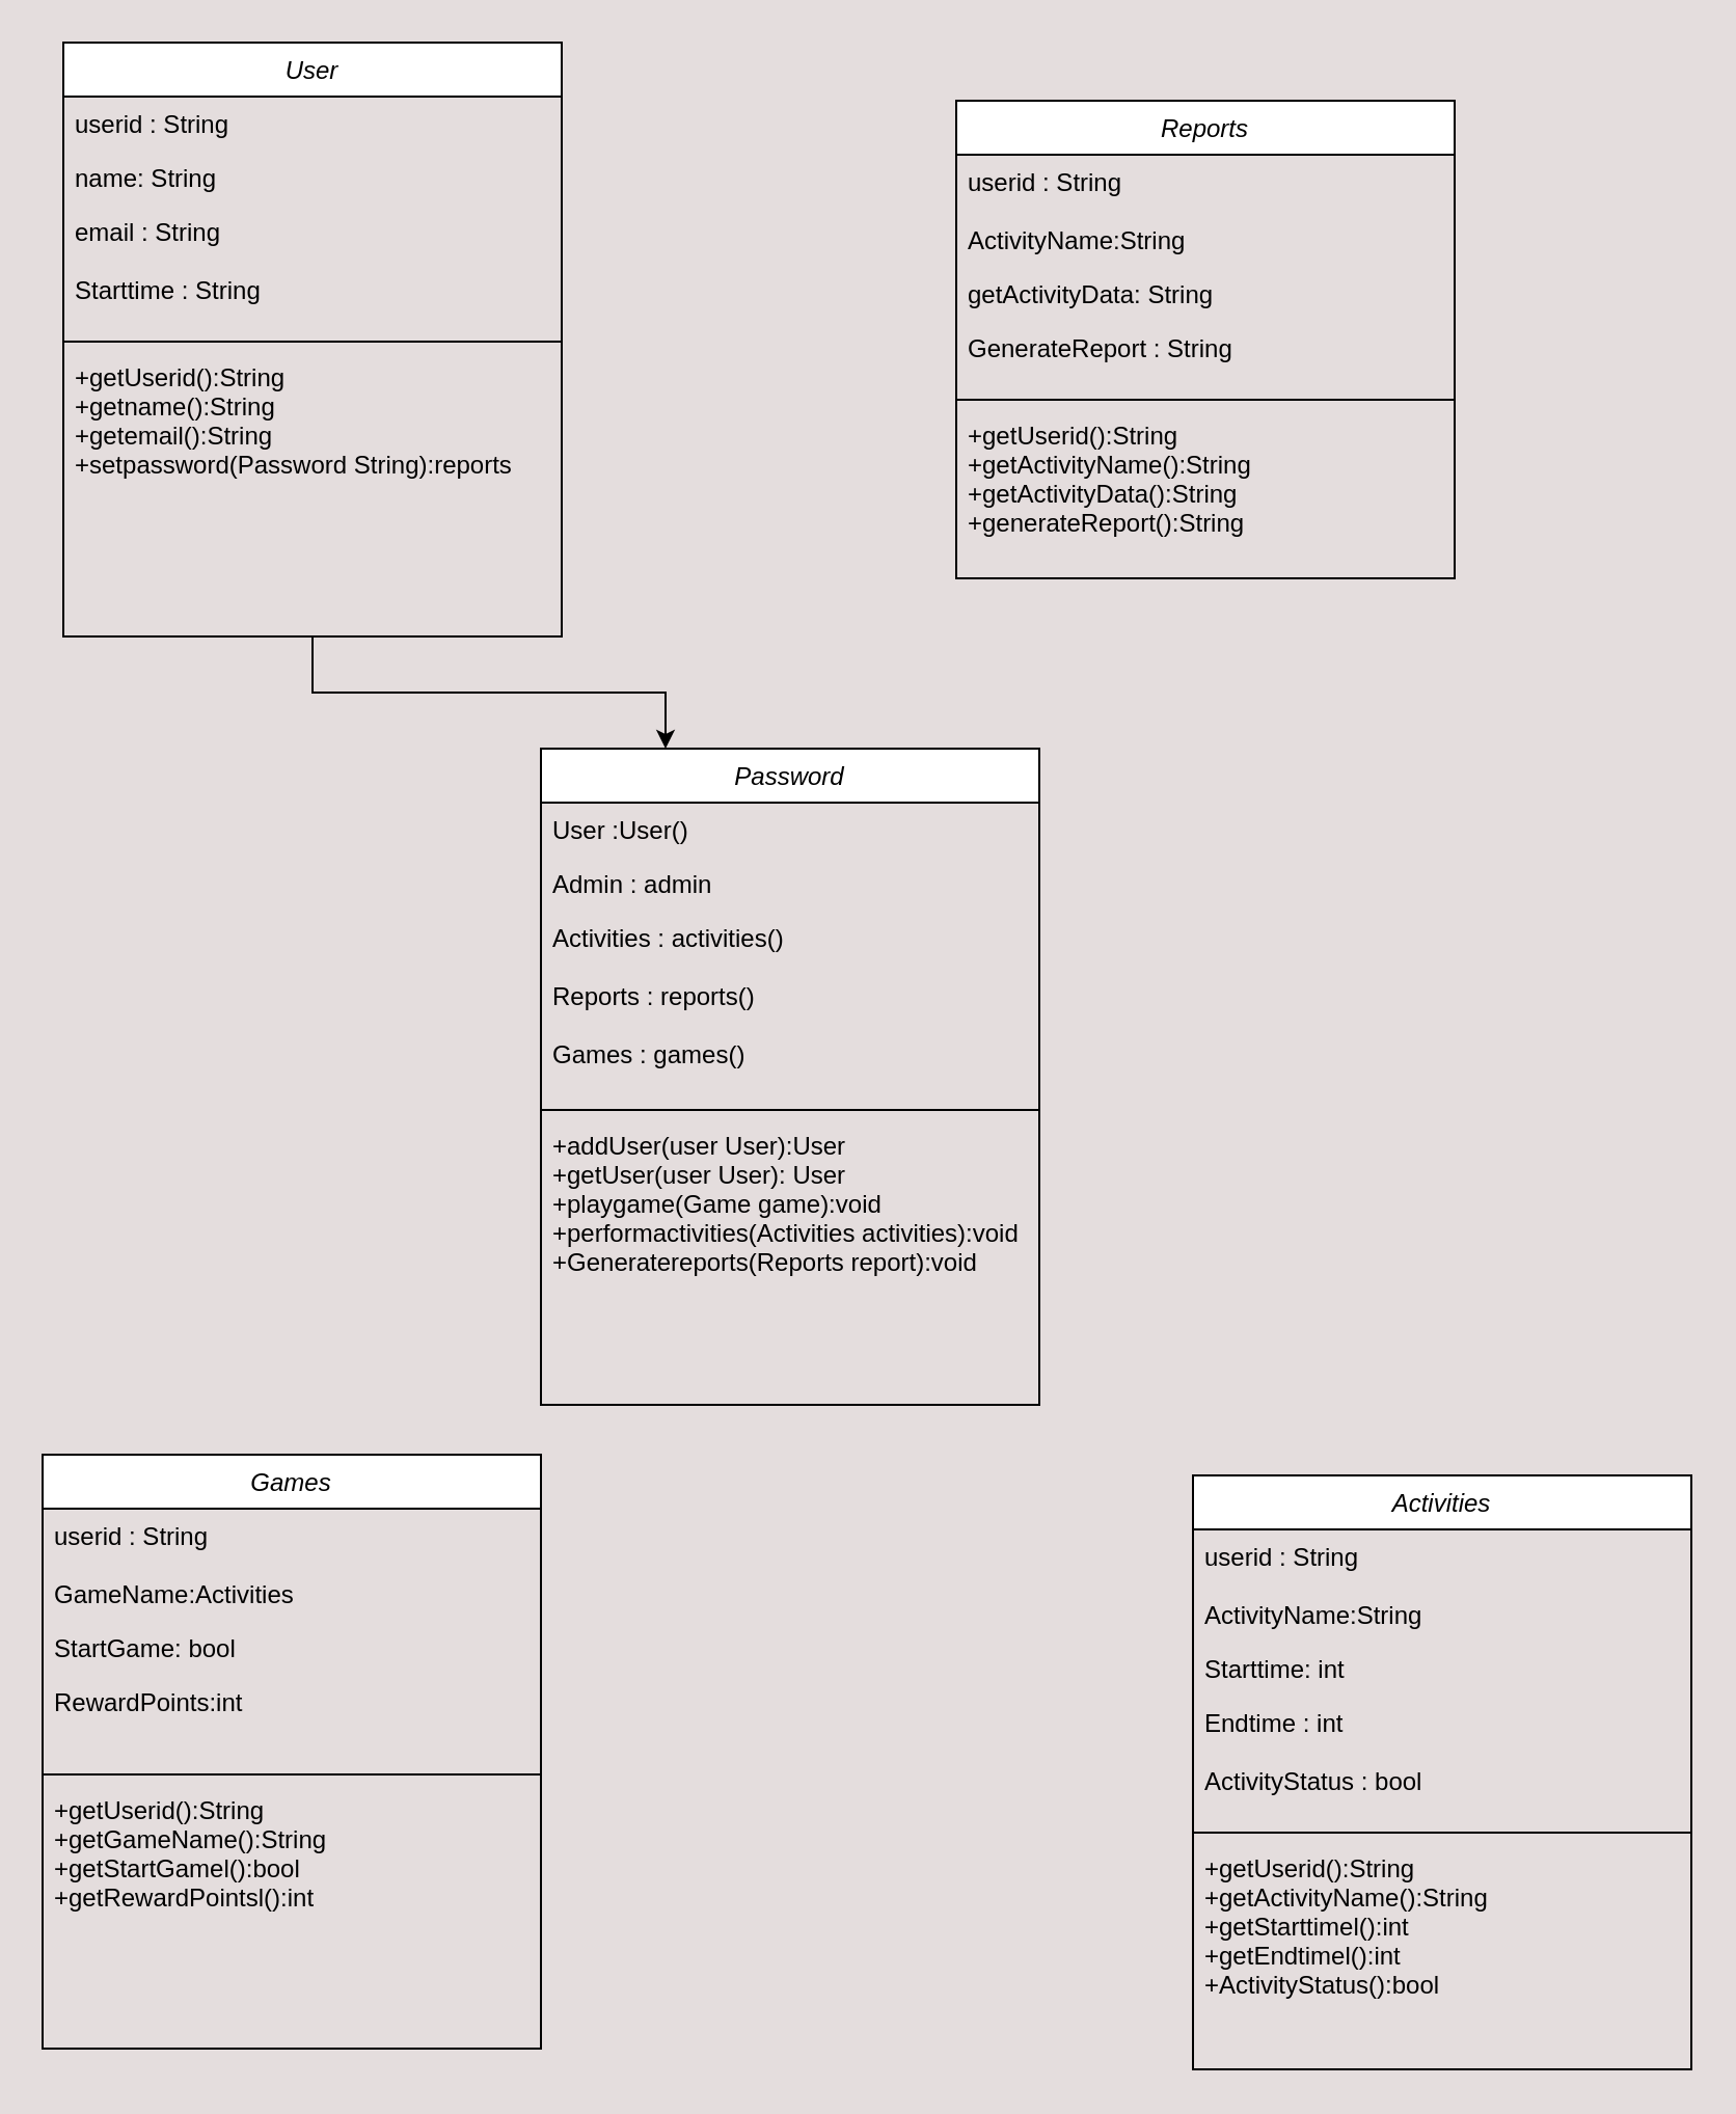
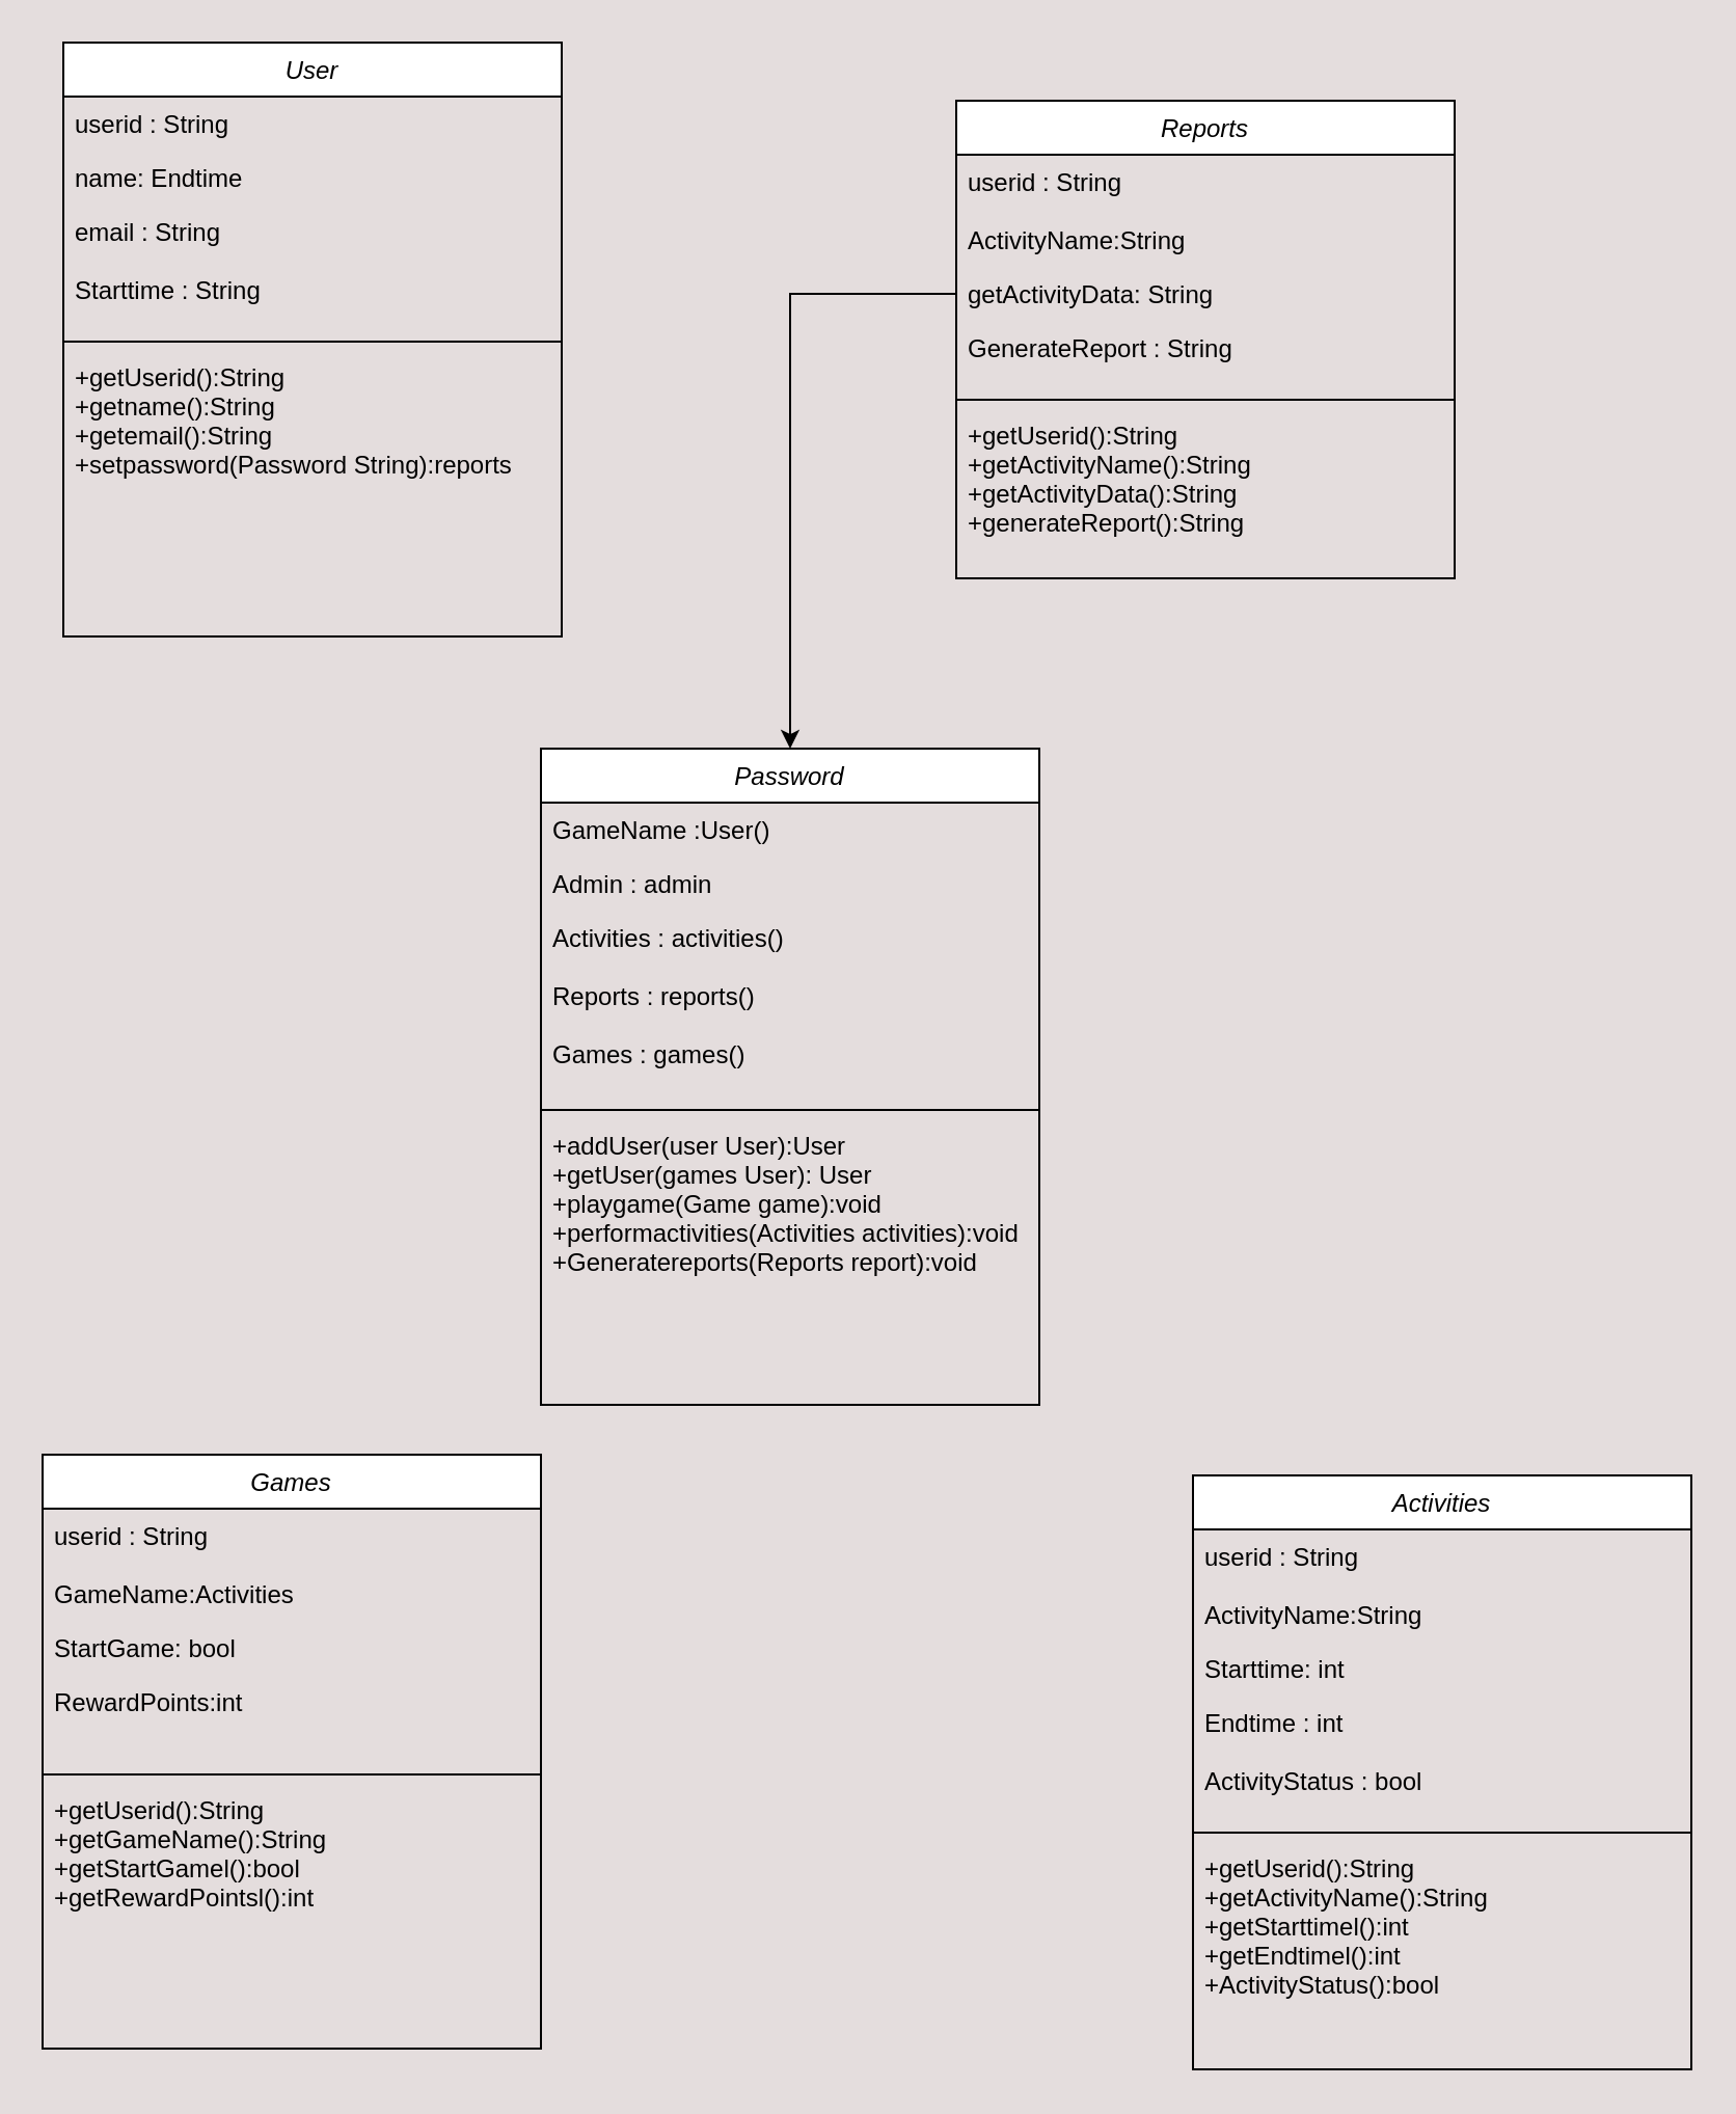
- <mxCell id="11" value="name: String" style="text;align=left;verticalAlign=top;spacingLeft=4;spacingRight=4;overflow=hidden;rotatable=0;points=[[0,0.5],[1,0.5]];portConstraint=eastwest;rounded=0;shadow=0;html=0;" vertex="1" parent="9"><mxGeometry y="52" width="240" height="26" as="geometry" /></mxCell>
+ <mxCell id="11" value="name: Endtime" style="text;align=left;verticalAlign=top;spacingLeft=4;spacingRight=4;overflow=hidden;rotatable=0;points=[[0,0.5],[1,0.5]];portConstraint=eastwest;rounded=0;shadow=0;html=0;" vertex="1" parent="9"><mxGeometry y="52" width="240" height="26" as="geometry" /></mxCell>
+ <mxCell id="33" style="edgeStyle=orthogonalEdgeStyle;rounded=0;orthogonalLoop=1;jettySize=auto;html=1;exitX=0;exitY=0.5;exitDx=0;exitDy=0;entryX=0.5;entryY=0;entryDx=0;entryDy=0;" edge="1" parent="1" source="23" target="2"><mxGeometry relative="1" as="geometry" /></mxCell>
- <mxCell id="8" style="edgeStyle=orthogonalEdgeStyle;rounded=0;orthogonalLoop=1;jettySize=auto;html=1;exitX=0.5;exitY=1;exitDx=0;exitDy=0;entryX=0.25;entryY=0;entryDx=0;entryDy=0;" edge="1" parent="1" source="9" target="2"><mxGeometry relative="1" as="geometry" /></mxCell>
- <mxCell id="3" value="User :User()" style="text;align=left;verticalAlign=top;spacingLeft=4;spacingRight=4;overflow=hidden;rotatable=0;points=[[0,0.5],[1,0.5]];portConstraint=eastwest;" parent="2" vertex="1"><mxGeometry y="26" width="240" height="26" as="geometry" /></mxCell>
+ <mxCell id="3" value="GameName :User()" style="text;align=left;verticalAlign=top;spacingLeft=4;spacingRight=4;overflow=hidden;rotatable=0;points=[[0,0.5],[1,0.5]];portConstraint=eastwest;" parent="2" vertex="1"><mxGeometry y="26" width="240" height="26" as="geometry" /></mxCell>
- <mxCell id="7" value="+addUser(user User):User&#10;+getUser(user User): User&#10;+playgame(Game game):void&#10;+performactivities(Activities activities):void&#10;+Generatereports(Reports report):void&#10;" style="text;align=left;verticalAlign=top;spacingLeft=4;spacingRight=4;overflow=hidden;rotatable=0;points=[[0,0.5],[1,0.5]];portConstraint=eastwest;" parent="2" vertex="1"><mxGeometry y="178" width="240" height="138" as="geometry" /></mxCell>
+ <mxCell id="7" value="+addUser(user User):User&#10;+getUser(games User): User&#10;+playgame(Game game):void&#10;+performactivities(Activities activities):void&#10;+Generatereports(Reports report):void&#10;" style="text;align=left;verticalAlign=top;spacingLeft=4;spacingRight=4;overflow=hidden;rotatable=0;points=[[0,0.5],[1,0.5]];portConstraint=eastwest;" parent="2" vertex="1"><mxGeometry y="178" width="240" height="138" as="geometry" /></mxCell>
